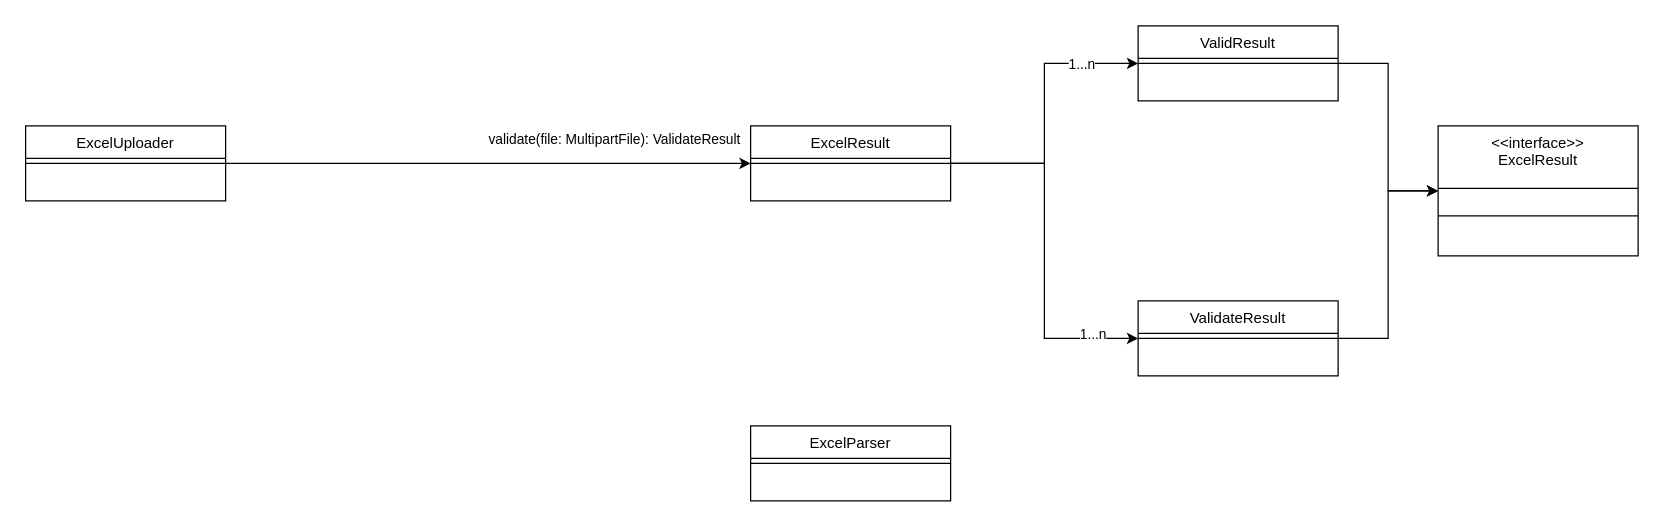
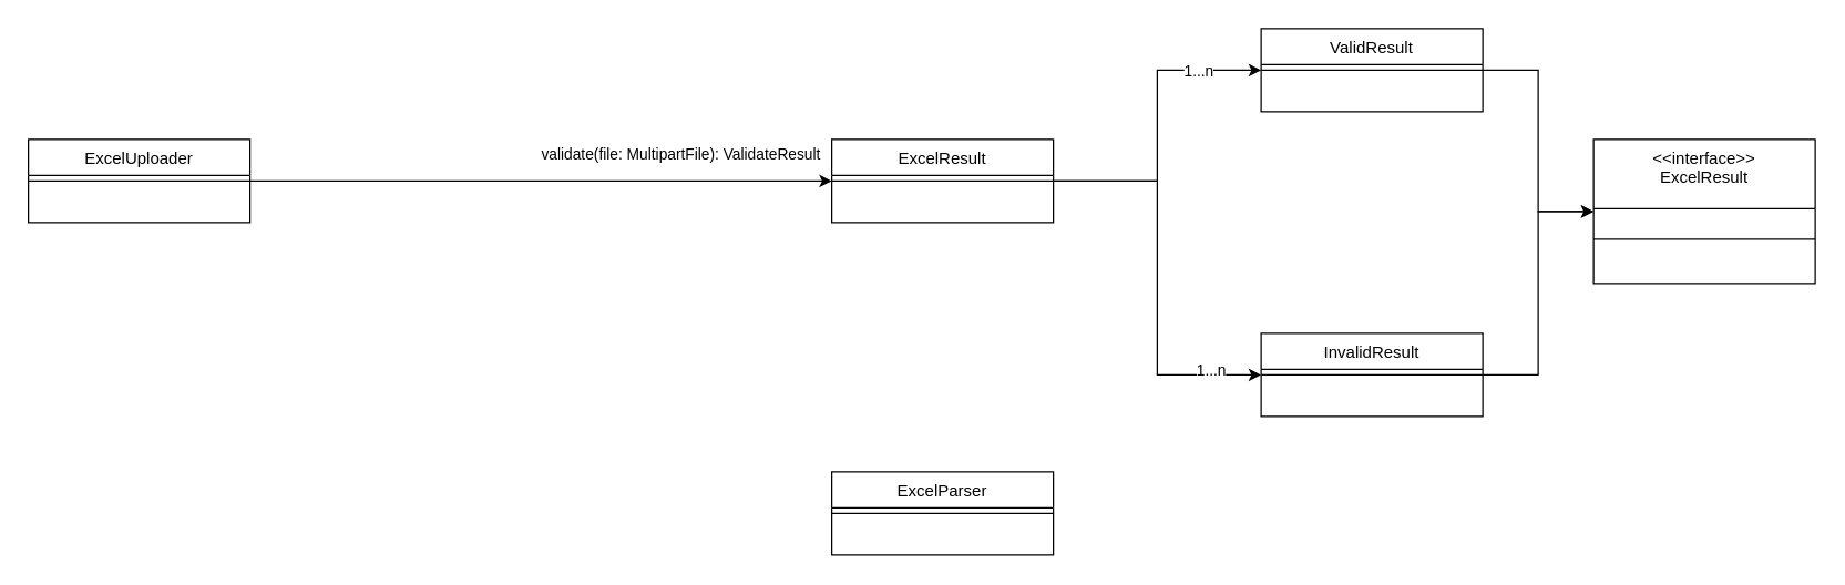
- <mxCell id="13" value="ValidateResult" style="swimlane;fontStyle=0;align=center;verticalAlign=top;childLayout=stackLayout;horizontal=1;startSize=26;horizontalStack=0;resizeParent=1;resizeLast=0;collapsible=1;marginBottom=0;rounded=0;shadow=0;strokeWidth=1;" vertex="1" parent="1"><mxGeometry x="910" y="240" width="160" height="60" as="geometry"><mxRectangle x="550" y="140" width="160" height="26" as="alternateBounds" /></mxGeometry></mxCell>
+ <mxCell id="13" value="InvalidResult" style="swimlane;fontStyle=0;align=center;verticalAlign=top;childLayout=stackLayout;horizontal=1;startSize=26;horizontalStack=0;resizeParent=1;resizeLast=0;collapsible=1;marginBottom=0;rounded=0;shadow=0;strokeWidth=1;" vertex="1" parent="1"><mxGeometry x="910" y="240" width="160" height="60" as="geometry"><mxRectangle x="550" y="140" width="160" height="26" as="alternateBounds" /></mxGeometry></mxCell>
